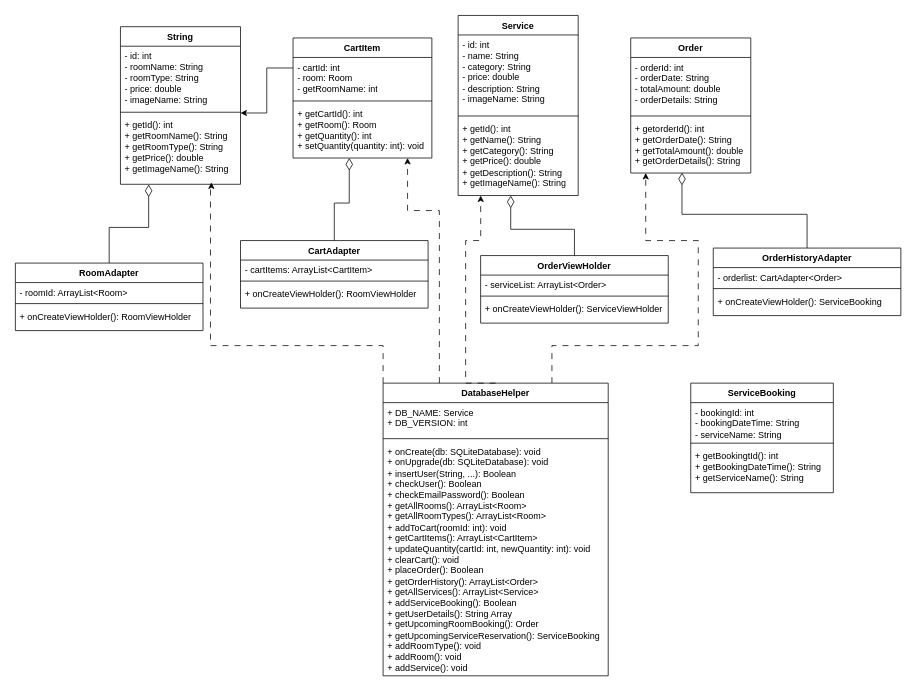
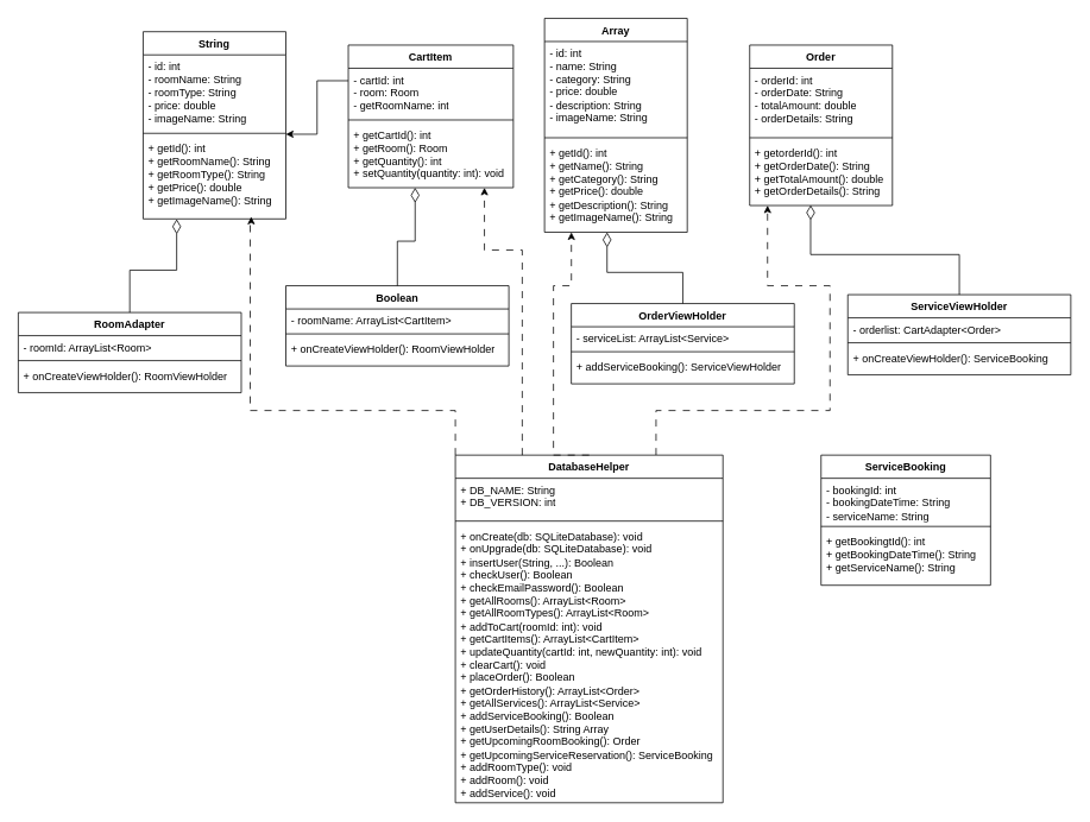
- <mxCell id="6" value="Service" style="swimlane;fontStyle=1;align=center;verticalAlign=top;childLayout=stackLayout;horizontal=1;startSize=26;horizontalStack=0;resizeParent=1;resizeParentMax=0;resizeLast=0;collapsible=1;marginBottom=0;whiteSpace=wrap;html=1;" vertex="1" parent="1"><mxGeometry x="610" y="20" width="160" height="240" as="geometry"><mxRectangle x="141" y="200" width="70" height="30" as="alternateBounds" /></mxGeometry></mxCell>
+ <mxCell id="6" value="Array" style="swimlane;fontStyle=1;align=center;verticalAlign=top;childLayout=stackLayout;horizontal=1;startSize=26;horizontalStack=0;resizeParent=1;resizeParentMax=0;resizeLast=0;collapsible=1;marginBottom=0;whiteSpace=wrap;html=1;" vertex="1" parent="1"><mxGeometry x="610" y="20" width="160" height="240" as="geometry"><mxRectangle x="141" y="200" width="70" height="30" as="alternateBounds" /></mxGeometry></mxCell>
- <mxCell id="36" value="CartAdapter" style="swimlane;fontStyle=1;align=center;verticalAlign=top;childLayout=stackLayout;horizontal=1;startSize=26;horizontalStack=0;resizeParent=1;resizeParentMax=0;resizeLast=0;collapsible=1;marginBottom=0;whiteSpace=wrap;html=1;" vertex="1" parent="1"><mxGeometry x="320" y="320" width="250" height="90" as="geometry" /></mxCell>
+ <mxCell id="36" value="Boolean" style="swimlane;fontStyle=1;align=center;verticalAlign=top;childLayout=stackLayout;horizontal=1;startSize=26;horizontalStack=0;resizeParent=1;resizeParentMax=0;resizeLast=0;collapsible=1;marginBottom=0;whiteSpace=wrap;html=1;" vertex="1" parent="1"><mxGeometry x="320" y="320" width="250" height="90" as="geometry" /></mxCell>
- <mxCell id="40" value="OrderHistoryAdapter" style="swimlane;fontStyle=1;align=center;verticalAlign=top;childLayout=stackLayout;horizontal=1;startSize=26;horizontalStack=0;resizeParent=1;resizeParentMax=0;resizeLast=0;collapsible=1;marginBottom=0;whiteSpace=wrap;html=1;" vertex="1" parent="1"><mxGeometry x="950" y="330" width="250" height="90" as="geometry" /></mxCell>
+ <mxCell id="40" value="ServiceViewHolder" style="swimlane;fontStyle=1;align=center;verticalAlign=top;childLayout=stackLayout;horizontal=1;startSize=26;horizontalStack=0;resizeParent=1;resizeParentMax=0;resizeLast=0;collapsible=1;marginBottom=0;whiteSpace=wrap;html=1;" vertex="1" parent="1"><mxGeometry x="950" y="330" width="250" height="90" as="geometry" /></mxCell>
- <mxCell id="37" value="- cartItems: ArrayList&amp;lt;CartItem&amp;gt;" style="text;strokeColor=none;fillColor=none;align=left;verticalAlign=top;spacingLeft=4;spacingRight=4;overflow=hidden;rotatable=0;points=[[0,0.5],[1,0.5]];portConstraint=eastwest;whiteSpace=wrap;html=1;" vertex="1" parent="36"><mxGeometry y="26" width="250" height="24" as="geometry" /></mxCell>
+ <mxCell id="37" value="- roomName: ArrayList&amp;lt;CartItem&amp;gt;" style="text;strokeColor=none;fillColor=none;align=left;verticalAlign=top;spacingLeft=4;spacingRight=4;overflow=hidden;rotatable=0;points=[[0,0.5],[1,0.5]];portConstraint=eastwest;whiteSpace=wrap;html=1;" vertex="1" parent="36"><mxGeometry y="26" width="250" height="24" as="geometry" /></mxCell>
- <mxCell id="33" value="- serviceList: ArrayList&amp;lt;Order&amp;gt;" style="text;strokeColor=none;fillColor=none;align=left;verticalAlign=top;spacingLeft=4;spacingRight=4;overflow=hidden;rotatable=0;points=[[0,0.5],[1,0.5]];portConstraint=eastwest;whiteSpace=wrap;html=1;" vertex="1" parent="32"><mxGeometry y="26" width="250" height="24" as="geometry" /></mxCell>
+ <mxCell id="33" value="- serviceList: ArrayList&amp;lt;Service&amp;gt;" style="text;strokeColor=none;fillColor=none;align=left;verticalAlign=top;spacingLeft=4;spacingRight=4;overflow=hidden;rotatable=0;points=[[0,0.5],[1,0.5]];portConstraint=eastwest;whiteSpace=wrap;html=1;" vertex="1" parent="32"><mxGeometry y="26" width="250" height="24" as="geometry" /></mxCell>
- <mxCell id="35" value="+ onCreateViewHolder(): ServiceViewHolder&amp;nbsp;" style="text;strokeColor=none;fillColor=none;align=left;verticalAlign=top;spacingLeft=4;spacingRight=4;overflow=hidden;rotatable=0;points=[[0,0.5],[1,0.5]];portConstraint=eastwest;whiteSpace=wrap;html=1;" vertex="1" parent="32"><mxGeometry y="58" width="250" height="32" as="geometry" /></mxCell>
+ <mxCell id="35" value="+ addServiceBooking(): ServiceViewHolder&amp;nbsp;" style="text;strokeColor=none;fillColor=none;align=left;verticalAlign=top;spacingLeft=4;spacingRight=4;overflow=hidden;rotatable=0;points=[[0,0.5],[1,0.5]];portConstraint=eastwest;whiteSpace=wrap;html=1;" vertex="1" parent="32"><mxGeometry y="58" width="250" height="32" as="geometry" /></mxCell>
- <mxCell id="25" value="+ DB_NAME: Service&lt;div&gt;+ DB_VERSION: int&lt;/div&gt;" style="text;strokeColor=none;fillColor=none;align=left;verticalAlign=top;spacingLeft=4;spacingRight=4;overflow=hidden;rotatable=0;points=[[0,0.5],[1,0.5]];portConstraint=eastwest;whiteSpace=wrap;html=1;" vertex="1" parent="24"><mxGeometry y="26" width="300" height="44" as="geometry" /></mxCell>
+ <mxCell id="25" value="+ DB_NAME: String&lt;div&gt;+ DB_VERSION: int&lt;/div&gt;" style="text;strokeColor=none;fillColor=none;align=left;verticalAlign=top;spacingLeft=4;spacingRight=4;overflow=hidden;rotatable=0;points=[[0,0.5],[1,0.5]];portConstraint=eastwest;whiteSpace=wrap;html=1;" vertex="1" parent="24"><mxGeometry y="26" width="300" height="44" as="geometry" /></mxCell>
